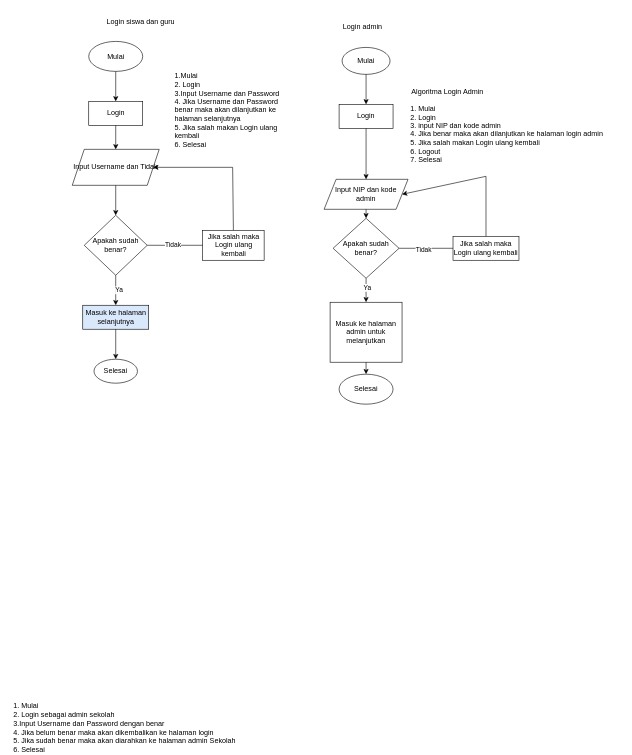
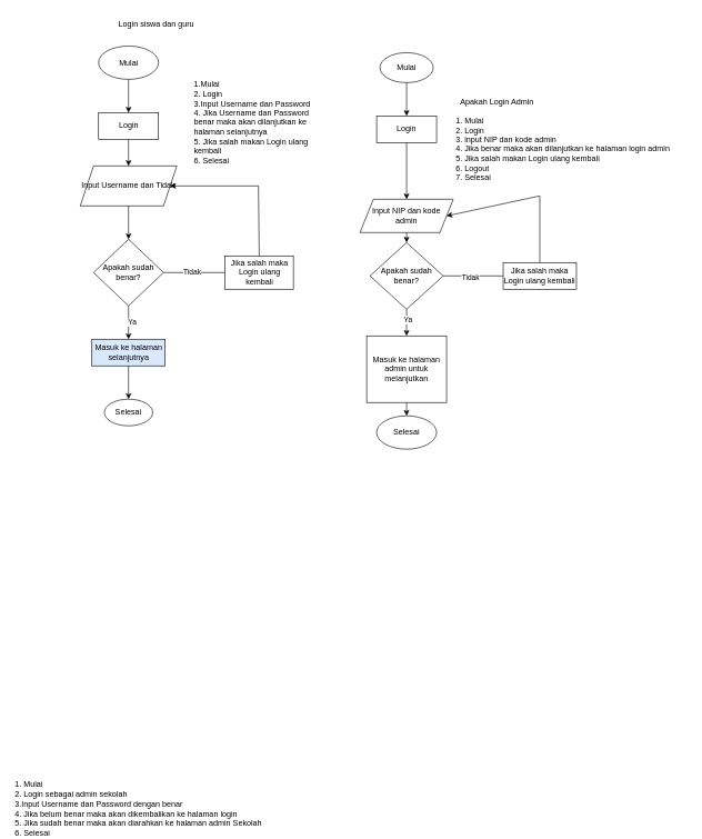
- <mxCell id="37" value="Login admin" style="text;strokeColor=none;align=center;fillColor=none;html=1;verticalAlign=middle;whiteSpace=wrap;rounded=0;" vertex="1" parent="1"><mxGeometry x="542.5" y="28" width="122.5" height="30" as="geometry" /></mxCell>
- <mxCell id="24" value="Algoritma Login Admin" style="text;strokeColor=none;align=center;fillColor=none;html=1;verticalAlign=middle;whiteSpace=wrap;rounded=0;" vertex="1" parent="1"><mxGeometry x="682" y="138" width="128" height="30" as="geometry" /></mxCell>
+ <mxCell id="24" value="Apakah Login Admin" style="text;strokeColor=none;align=center;fillColor=none;html=1;verticalAlign=middle;whiteSpace=wrap;rounded=0;" vertex="1" parent="1"><mxGeometry x="682" y="138" width="128" height="30" as="geometry" /></mxCell>
